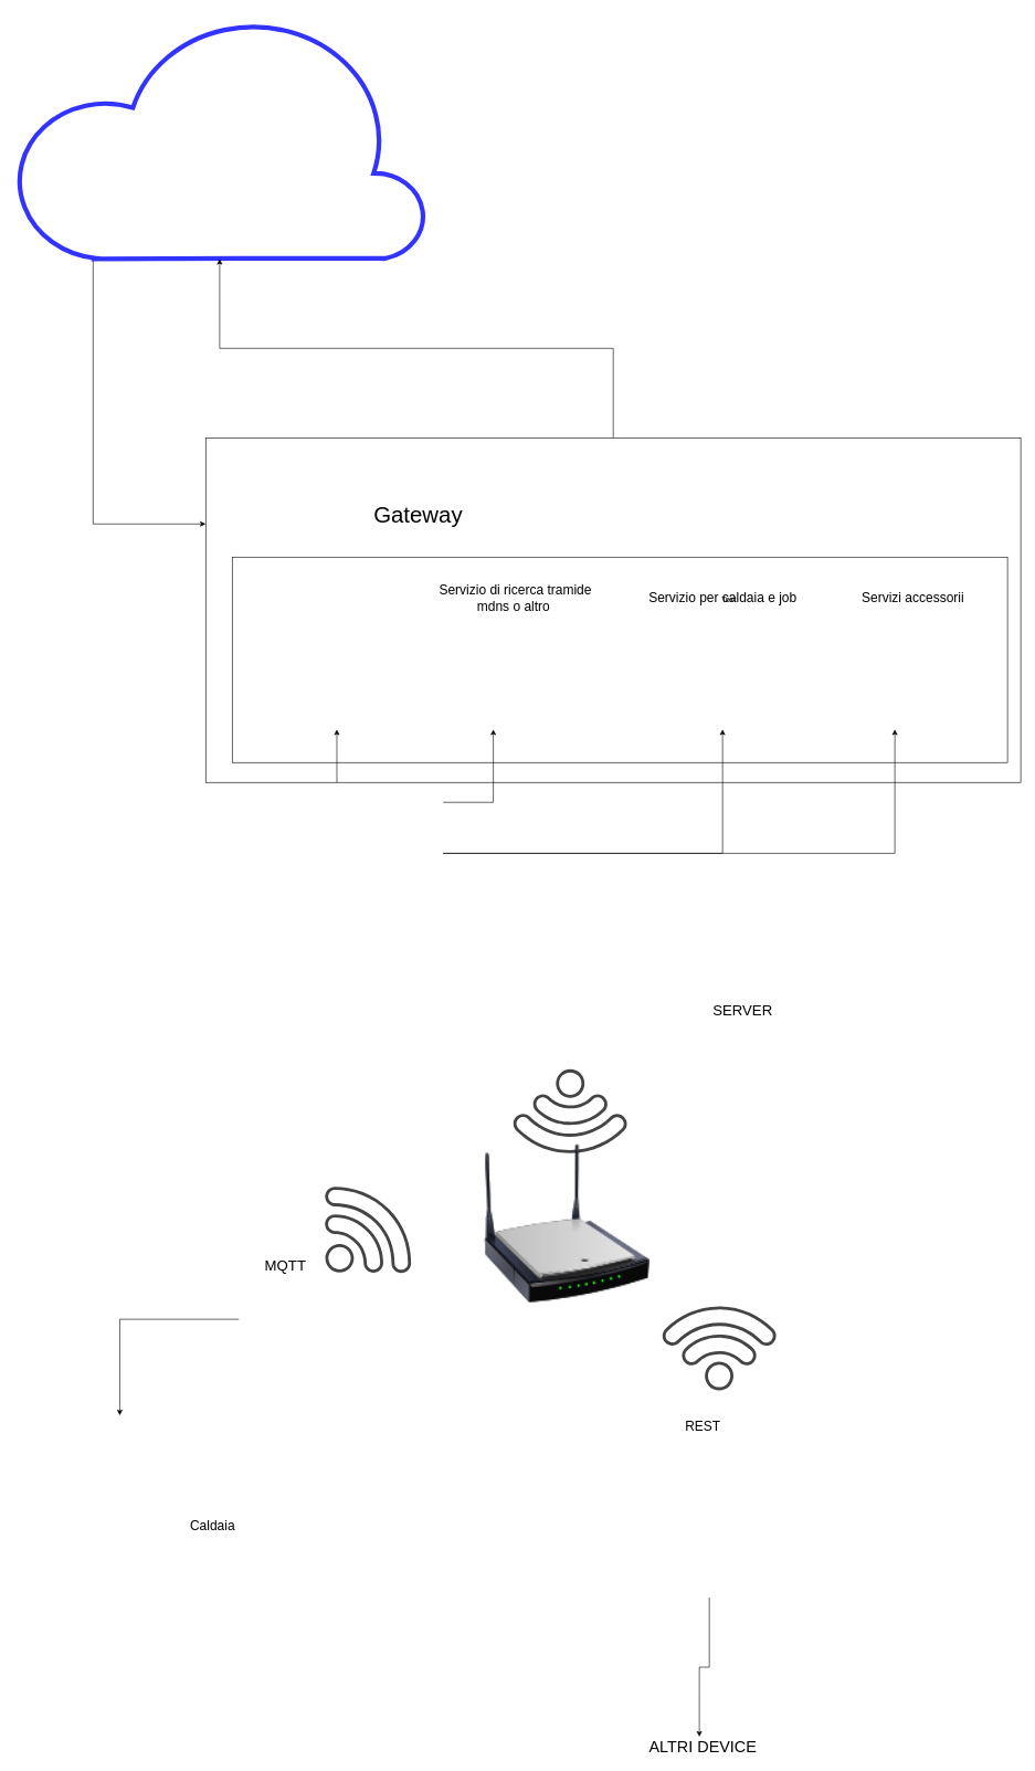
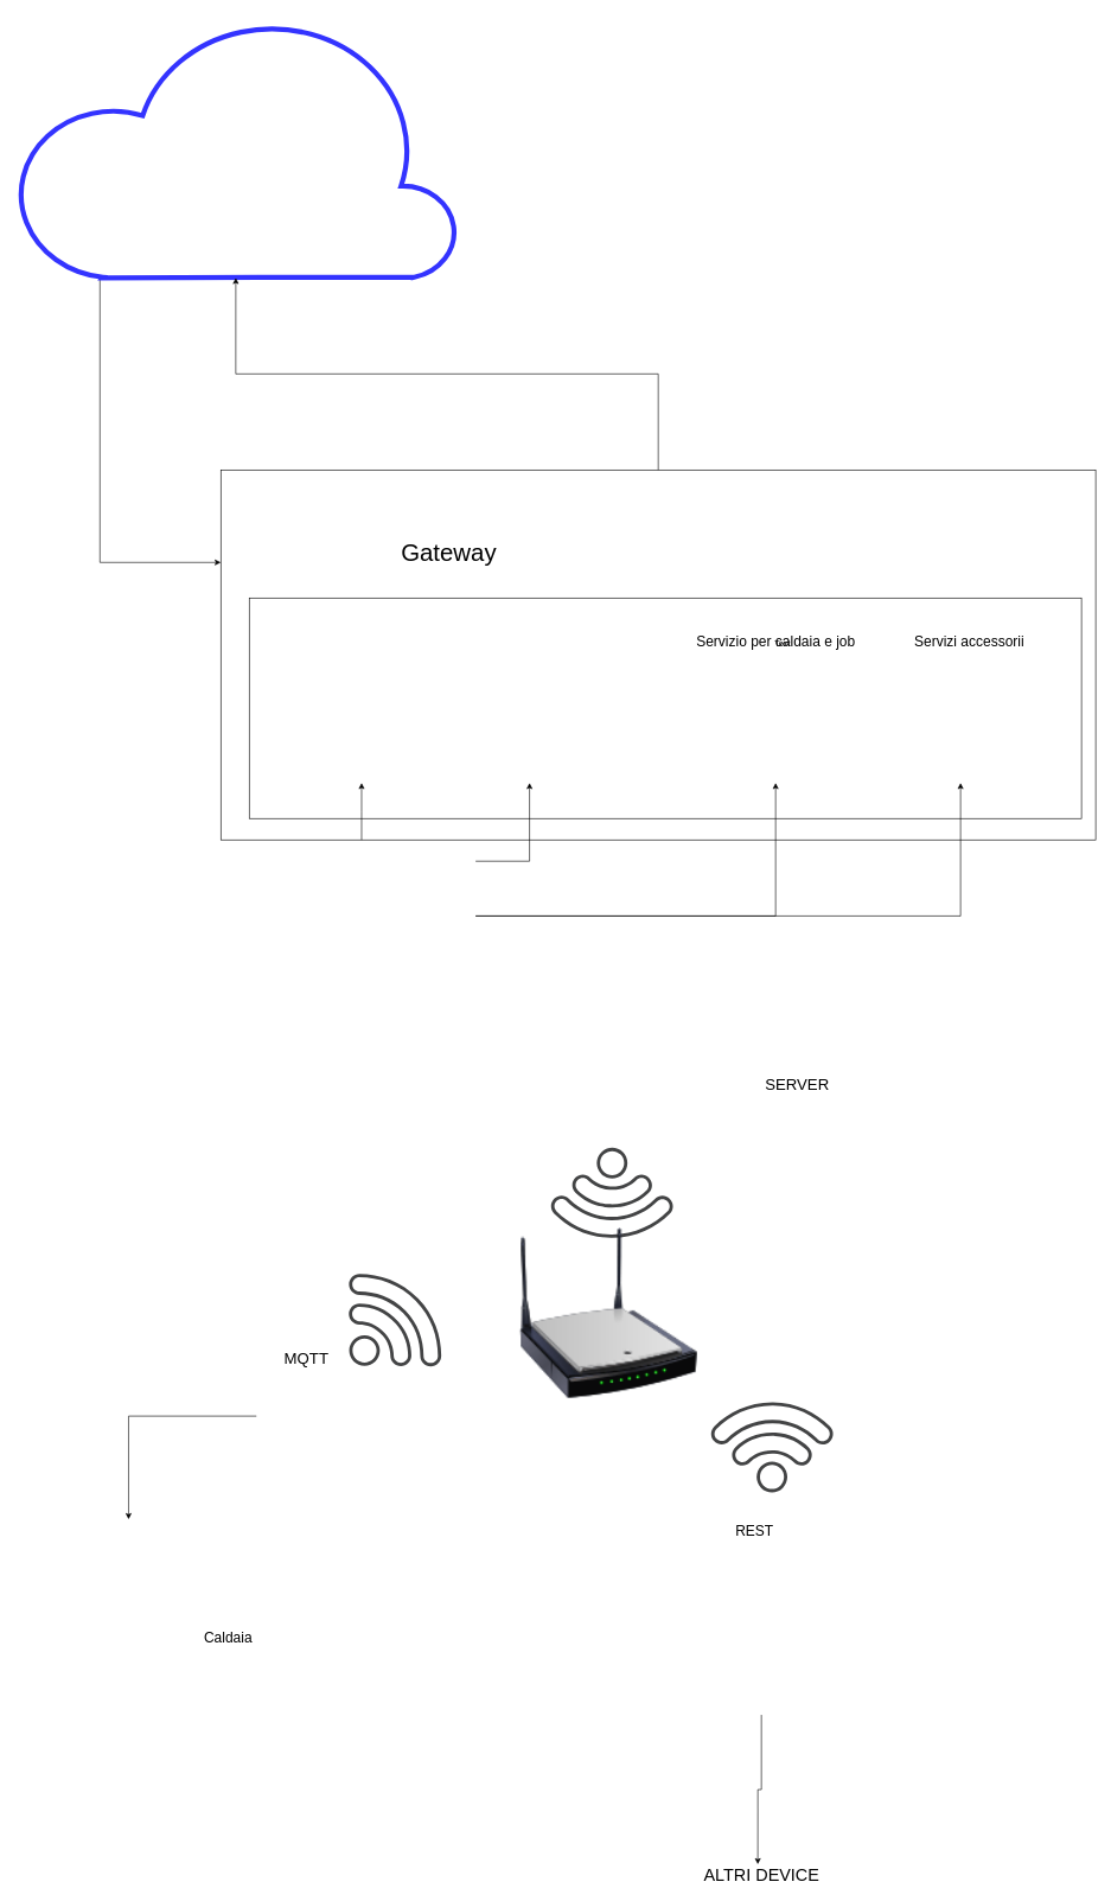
- <mxCell id="17" value="&lt;font style=&quot;font-size: 20px&quot;&gt;Servizio di ricerca tramide mdns o altro&amp;nbsp;&lt;/font&gt;" style="text;html=1;strokeColor=none;fillColor=none;align=center;verticalAlign=middle;whiteSpace=wrap;rounded=0;fontSize=17;" parent="1" vertex="1"><mxGeometry x="645.33" y="886" width="264.67" height="30" as="geometry" /></mxCell>
- <mxCell id="21" value="&lt;font style=&quot;font-size: 20px&quot;&gt;Servizi accessorii&lt;/font&gt;" style="text;html=1;strokeColor=none;fillColor=none;align=center;verticalAlign=middle;whiteSpace=wrap;rounded=0;fontSize=17;" parent="1" vertex="1"><mxGeometry x="1245" y="886" width="264.67" height="30" as="geometry" /></mxCell>
+ <mxCell id="21" value="&lt;font style=&quot;font-size: 20px&quot;&gt;Servizi accessorii&lt;/font&gt;" style="text;html=1;strokeColor=none;fillColor=none;align=center;verticalAlign=middle;whiteSpace=wrap;rounded=0;fontSize=17;" parent="1" vertex="1"><mxGeometry x="1230" y="886" width="264.67" height="30" as="geometry" /></mxCell>
- <mxCell id="27" value="&lt;font style=&quot;font-size: 24px&quot;&gt;ALTRI DEVICE&lt;/font&gt;" style="text;html=1;align=center;verticalAlign=middle;resizable=0;points=[];autosize=1;strokeColor=none;fillColor=none;fontSize=22;" parent="1" vertex="1"><mxGeometry x="970" y="2620" width="180" height="30" as="geometry" /></mxCell>
+ <mxCell id="27" value="&lt;font style=&quot;font-size: 24px&quot;&gt;ALTRI DEVICE&lt;/font&gt;" style="text;html=1;align=center;verticalAlign=middle;resizable=0;points=[];autosize=1;strokeColor=none;fillColor=none;fontSize=22;" parent="1" vertex="1"><mxGeometry x="980" y="2620" width="180" height="30" as="geometry" /></mxCell>
